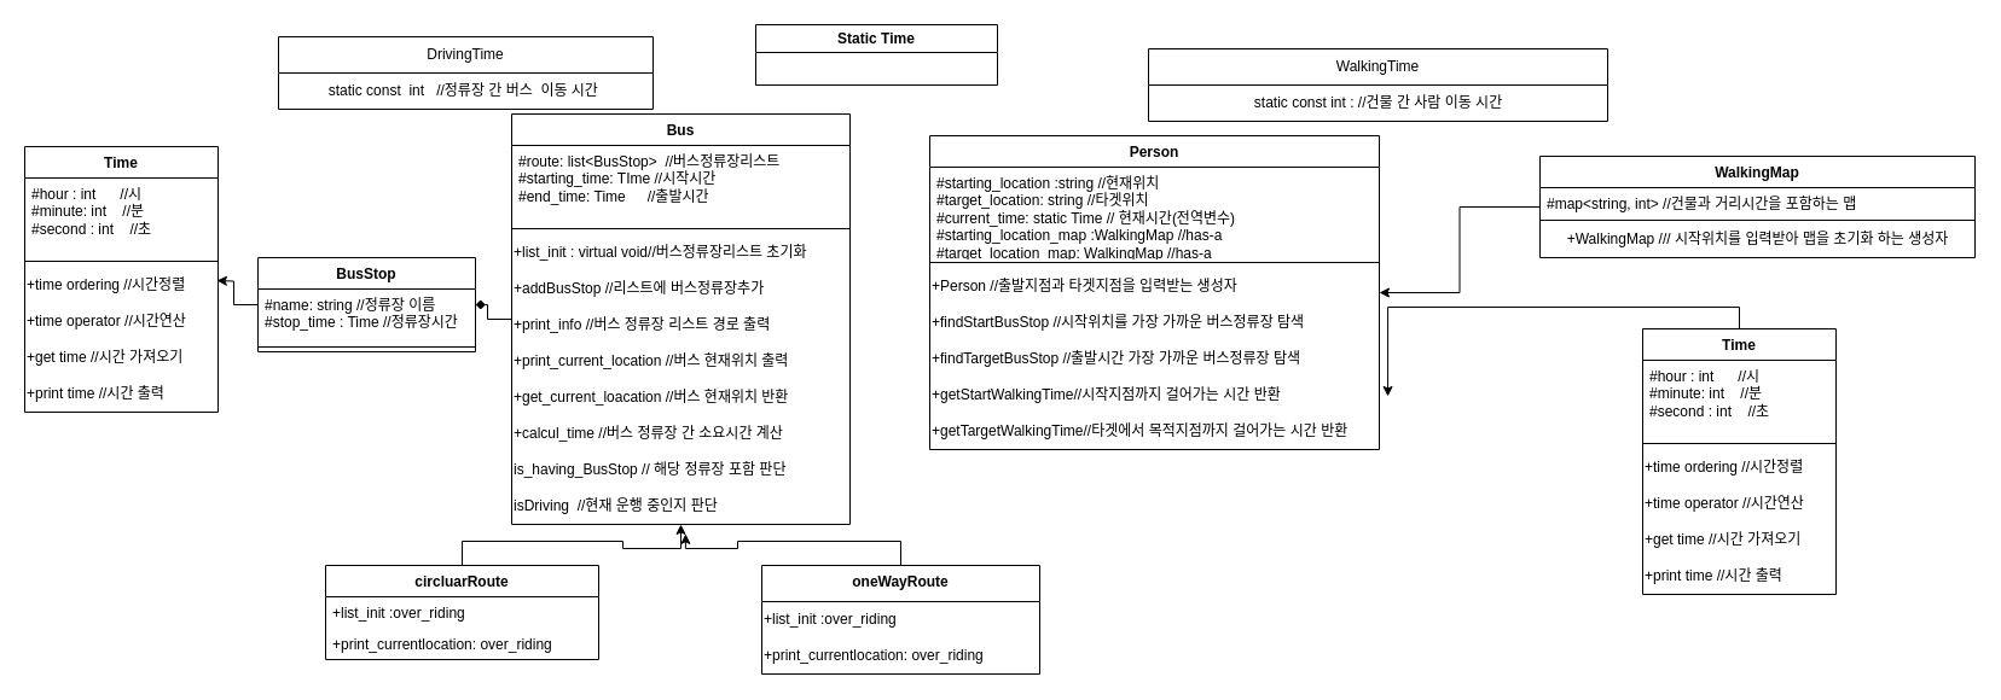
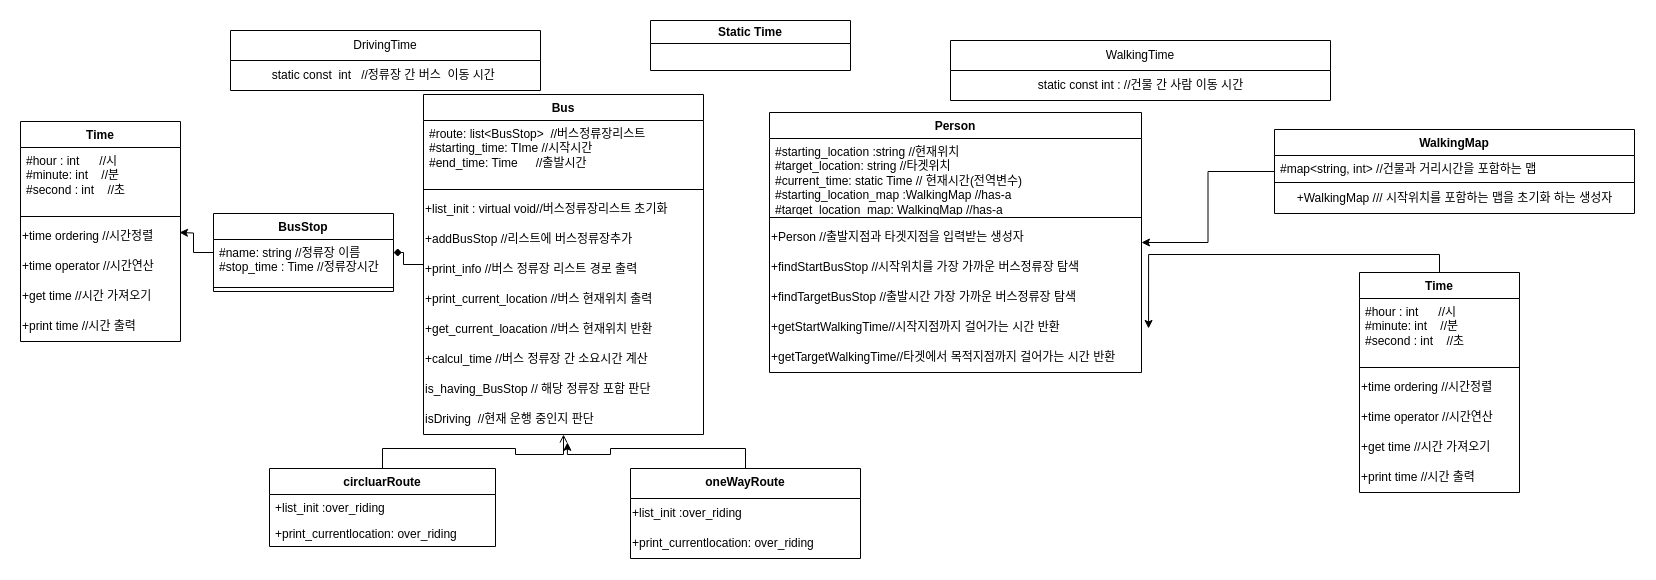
- <mxCell id="60" value="Static Time" style="swimlane;whiteSpace=wrap;html=1;startSize=23;" vertex="1" parent="1"><mxGeometry x="625" y="20" width="200" height="50" as="geometry" /></mxCell>
+ <mxCell id="60" value="Static Time" style="swimlane;whiteSpace=wrap;html=1;startSize=23;" vertex="1" parent="1"><mxGeometry x="650" y="20" width="200" height="50" as="geometry" /></mxCell>
- <mxCell id="30" value="+WalkingMap /// 시작위치를 입력받아 맵을 초기화 하는 생성자" style="text;html=1;align=center;verticalAlign=middle;resizable=0;points=[];autosize=1;strokeColor=none;fillColor=none;" vertex="1" parent="27"><mxGeometry y="54" width="360" height="30" as="geometry" /></mxCell>
+ <mxCell id="30" value="+WalkingMap /// 시작위치를 포함하는 맵을 초기화 하는 생성자" style="text;html=1;align=center;verticalAlign=middle;resizable=0;points=[];autosize=1;strokeColor=none;fillColor=none;" vertex="1" parent="27"><mxGeometry y="54" width="360" height="30" as="geometry" /></mxCell>
- <mxCell id="14" style="edgeStyle=orthogonalEdgeStyle;rounded=0;orthogonalLoop=1;jettySize=auto;html=1;" edge="1" parent="1" source="15" target="13"><mxGeometry relative="1" as="geometry" /></mxCell>
+ <mxCell id="14" style="edgeStyle=orthogonalEdgeStyle;rounded=0;orthogonalLoop=1;jettySize=auto;html=1;endArrow=open;" edge="1" parent="1" source="15" target="13"><mxGeometry relative="1" as="geometry" /></mxCell>
